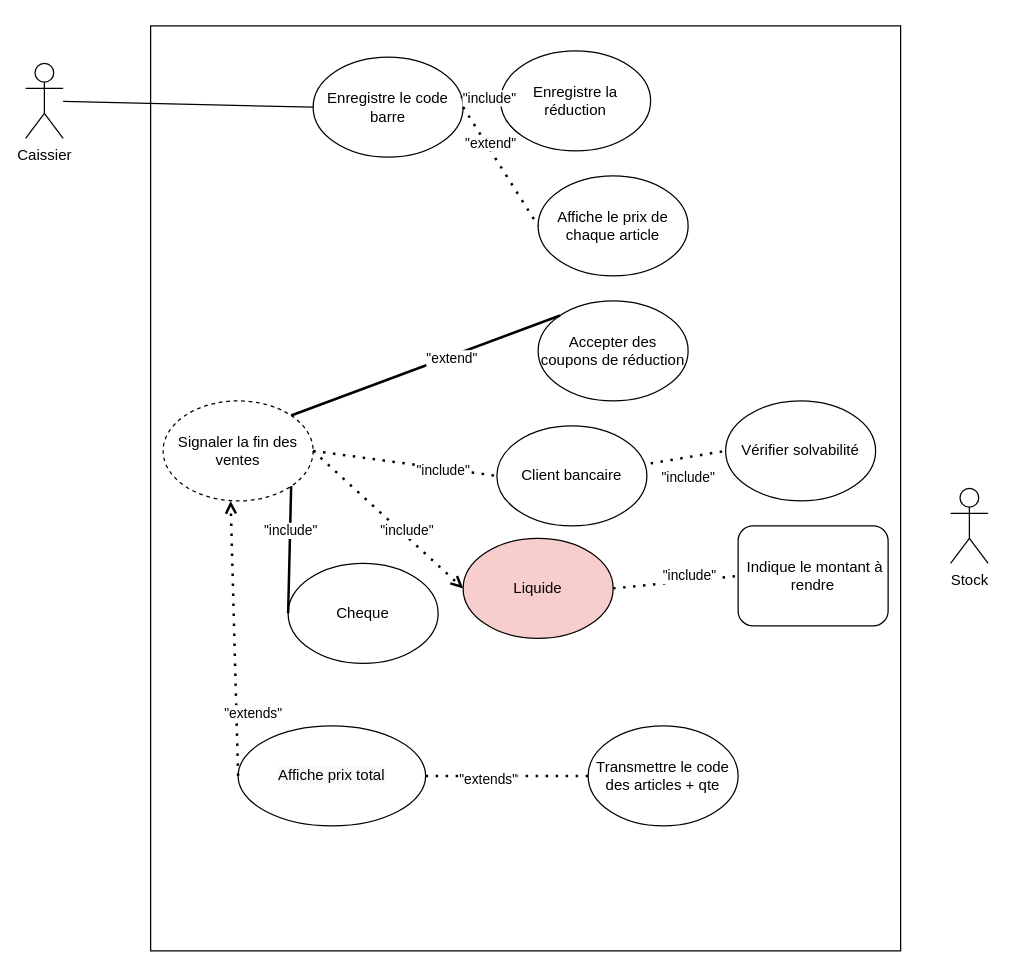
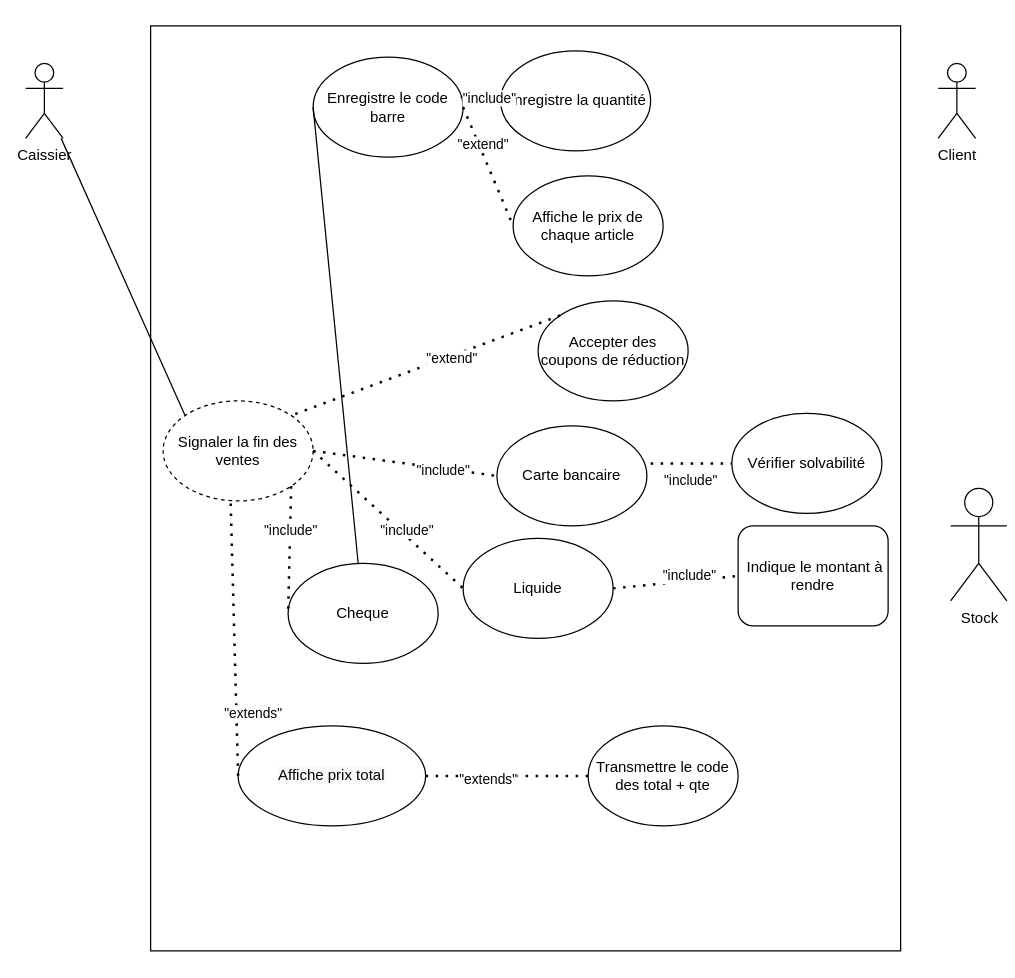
- <mxCell id="6" value="Enregistre la réduction" style="ellipse;whiteSpace=wrap;html=1;" vertex="1" parent="1"><mxGeometry x="400" y="40" width="120" height="80" as="geometry" /></mxCell>
+ <mxCell id="6" value="Enregistre la quantité" style="ellipse;whiteSpace=wrap;html=1;" vertex="1" parent="1"><mxGeometry x="400" y="40" width="120" height="80" as="geometry" /></mxCell>
+ <mxCell id="4" value="Client" style="shape=umlActor;verticalLabelPosition=bottom;verticalAlign=top;html=1;outlineConnect=0;" vertex="1" parent="1"><mxGeometry x="750" y="50" width="30" height="60" as="geometry" /></mxCell>
- <mxCell id="16" value="" style="endArrow=none;html=1;rounded=0;exitX=0;exitY=0.5;exitDx=0;exitDy=0;" edge="1" parent="1" source="5" target="3"><mxGeometry width="50" height="50" relative="1" as="geometry"><mxPoint x="350" y="260" as="sourcePoint" /><mxPoint x="400" y="210" as="targetPoint" /></mxGeometry></mxCell>
+ <mxCell id="16" value="" style="endArrow=none;html=1;rounded=0;exitX=0;exitY=0.5;exitDx=0;exitDy=0;" edge="1" parent="1" source="5" target="24"><mxGeometry width="50" height="50" relative="1" as="geometry"><mxPoint x="350" y="260" as="sourcePoint" /><mxPoint x="400" y="210" as="targetPoint" /></mxGeometry></mxCell>
- <mxCell id="9" value="Affiche le prix de chaque article" style="ellipse;whiteSpace=wrap;html=1;" vertex="1" parent="1"><mxGeometry x="430" y="140" width="120" height="80" as="geometry" /></mxCell>
+ <mxCell id="9" value="Affiche le prix de chaque article" style="ellipse;whiteSpace=wrap;html=1;" vertex="1" parent="1"><mxGeometry x="410" y="140" width="120" height="80" as="geometry" /></mxCell>
+ <mxCell id="17" value="" style="endArrow=none;html=1;rounded=0;entryX=0;entryY=0;entryDx=0;entryDy=0;" edge="1" parent="1" source="3" target="15"><mxGeometry width="50" height="50" relative="1" as="geometry"><mxPoint x="350" y="260" as="sourcePoint" /><mxPoint x="400" y="210" as="targetPoint" /></mxGeometry></mxCell>
- <mxCell id="13" value="" style="endArrow=none;dashed=0;html=1;dashPattern=1 3;strokeWidth=2;rounded=0;exitX=0;exitY=0;exitDx=0;exitDy=0;entryX=1;entryY=0;entryDx=0;entryDy=0;" edge="1" parent="1" source="12" target="15"><mxGeometry width="50" height="50" relative="1" as="geometry"><mxPoint x="180" y="210" as="sourcePoint" /><mxPoint x="230" y="100" as="targetPoint" /></mxGeometry></mxCell>
+ <mxCell id="13" value="" style="endArrow=none;dashed=1;html=1;dashPattern=1 3;strokeWidth=2;rounded=0;exitX=0;exitY=0;exitDx=0;exitDy=0;entryX=1;entryY=0;entryDx=0;entryDy=0;" edge="1" parent="1" source="12" target="15"><mxGeometry width="50" height="50" relative="1" as="geometry"><mxPoint x="180" y="210" as="sourcePoint" /><mxPoint x="230" y="100" as="targetPoint" /></mxGeometry></mxCell>
- <mxCell id="27" value="Vérifier solvabilité" style="ellipse;whiteSpace=wrap;html=1;" vertex="1" parent="1"><mxGeometry x="580" y="320" width="120" height="80" as="geometry" /></mxCell>
+ <mxCell id="27" value="Vérifier solvabilité" style="ellipse;whiteSpace=wrap;html=1;" vertex="1" parent="1"><mxGeometry x="585" y="330" width="120" height="80" as="geometry" /></mxCell>
- <mxCell id="18" value="Client bancaire" style="ellipse;whiteSpace=wrap;html=1;" vertex="1" parent="1"><mxGeometry x="397" y="340" width="120" height="80" as="geometry" /></mxCell>
+ <mxCell id="18" value="Carte bancaire" style="ellipse;whiteSpace=wrap;html=1;" vertex="1" parent="1"><mxGeometry x="397" y="340" width="120" height="80" as="geometry" /></mxCell>
- <mxCell id="36" value="" style="endArrow=open;dashed=1;html=1;dashPattern=1 3;strokeWidth=2;rounded=0;entryX=0.45;entryY=1;entryDx=0;entryDy=0;entryPerimeter=0;exitX=0;exitY=0.5;exitDx=0;exitDy=0;" edge="1" parent="1" source="35" target="15"><mxGeometry width="50" height="50" relative="1" as="geometry"><mxPoint x="460" y="520" as="sourcePoint" /><mxPoint x="510" y="470" as="targetPoint" /></mxGeometry></mxCell>
+ <mxCell id="36" value="" style="endArrow=none;dashed=1;html=1;dashPattern=1 3;strokeWidth=2;rounded=0;entryX=0.45;entryY=1;entryDx=0;entryDy=0;entryPerimeter=0;exitX=0;exitY=0.5;exitDx=0;exitDy=0;" edge="1" parent="1" source="35" target="15"><mxGeometry width="50" height="50" relative="1" as="geometry"><mxPoint x="460" y="520" as="sourcePoint" /><mxPoint x="510" y="470" as="targetPoint" /></mxGeometry></mxCell>
- <mxCell id="33" value="Stock&lt;br&gt;" style="shape=umlActor;verticalLabelPosition=bottom;verticalAlign=top;html=1;outlineConnect=0;" vertex="1" parent="1"><mxGeometry x="760" y="390" width="30" height="60" as="geometry" /></mxCell>
+ <mxCell id="33" value="Stock&lt;br&gt;" style="shape=umlActor;verticalLabelPosition=bottom;verticalAlign=top;html=1;outlineConnect=0;" vertex="1" parent="1"><mxGeometry x="760" y="390" width="45" height="90" as="geometry" /></mxCell>
- <mxCell id="25" value="" style="endArrow=none;dashed=0;html=1;dashPattern=1 3;strokeWidth=2;rounded=0;exitX=1;exitY=1;exitDx=0;exitDy=0;entryX=0;entryY=0.5;entryDx=0;entryDy=0;" edge="1" parent="1" target="24" source="15"><mxGeometry width="50" height="50" relative="1" as="geometry"><mxPoint x="270" y="380" as="sourcePoint" /><mxPoint x="420" y="230" as="targetPoint" /></mxGeometry></mxCell>
+ <mxCell id="25" value="" style="endArrow=none;dashed=1;html=1;dashPattern=1 3;strokeWidth=2;rounded=0;exitX=1;exitY=1;exitDx=0;exitDy=0;entryX=0;entryY=0.5;entryDx=0;entryDy=0;" edge="1" parent="1" target="24" source="15"><mxGeometry width="50" height="50" relative="1" as="geometry"><mxPoint x="270" y="380" as="sourcePoint" /><mxPoint x="420" y="230" as="targetPoint" /></mxGeometry></mxCell>
- <mxCell id="22" value="" style="endArrow=open;dashed=1;html=1;dashPattern=1 3;strokeWidth=2;rounded=0;exitX=1;exitY=0.5;exitDx=0;exitDy=0;entryX=0;entryY=0.5;entryDx=0;entryDy=0;" edge="1" parent="1" target="21" source="15"><mxGeometry width="50" height="50" relative="1" as="geometry"><mxPoint x="260" y="370" as="sourcePoint" /><mxPoint x="410" y="220" as="targetPoint" /></mxGeometry></mxCell>
+ <mxCell id="22" value="" style="endArrow=none;dashed=1;html=1;dashPattern=1 3;strokeWidth=2;rounded=0;exitX=1;exitY=0.5;exitDx=0;exitDy=0;entryX=0;entryY=0.5;entryDx=0;entryDy=0;" edge="1" parent="1" target="21" source="15"><mxGeometry width="50" height="50" relative="1" as="geometry"><mxPoint x="260" y="370" as="sourcePoint" /><mxPoint x="410" y="220" as="targetPoint" /></mxGeometry></mxCell>
- <mxCell id="21" value="Liquide" style="ellipse;whiteSpace=wrap;html=1;fillColor=#f8cecc;" vertex="1" parent="1"><mxGeometry x="370" y="430" width="120" height="80" as="geometry" /></mxCell>
+ <mxCell id="21" value="Liquide" style="ellipse;whiteSpace=wrap;html=1;" vertex="1" parent="1"><mxGeometry x="370" y="430" width="120" height="80" as="geometry" /></mxCell>
- <mxCell id="34" value="Transmettre le code des articles + qte" style="ellipse;whiteSpace=wrap;html=1;" vertex="1" parent="1"><mxGeometry x="470" y="580" width="120" height="80" as="geometry" /></mxCell>
+ <mxCell id="34" value="Transmettre le code des total + qte" style="ellipse;whiteSpace=wrap;html=1;" vertex="1" parent="1"><mxGeometry x="470" y="580" width="120" height="80" as="geometry" /></mxCell>
